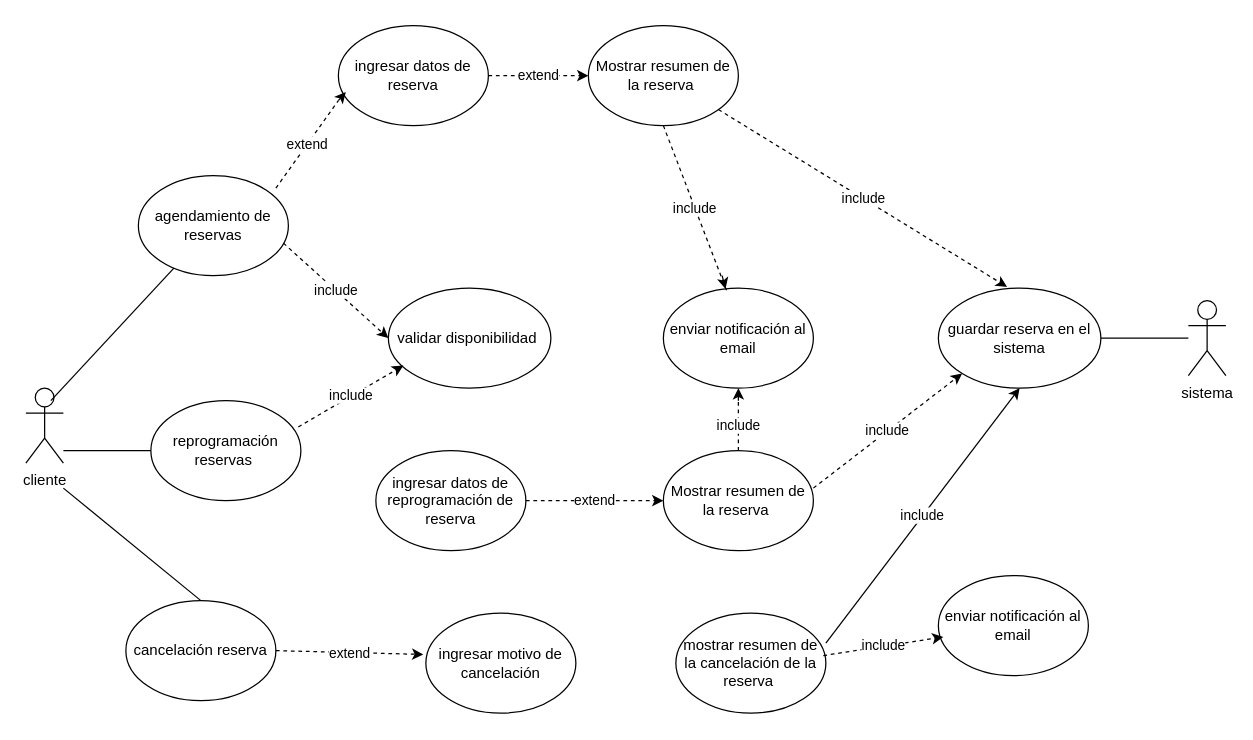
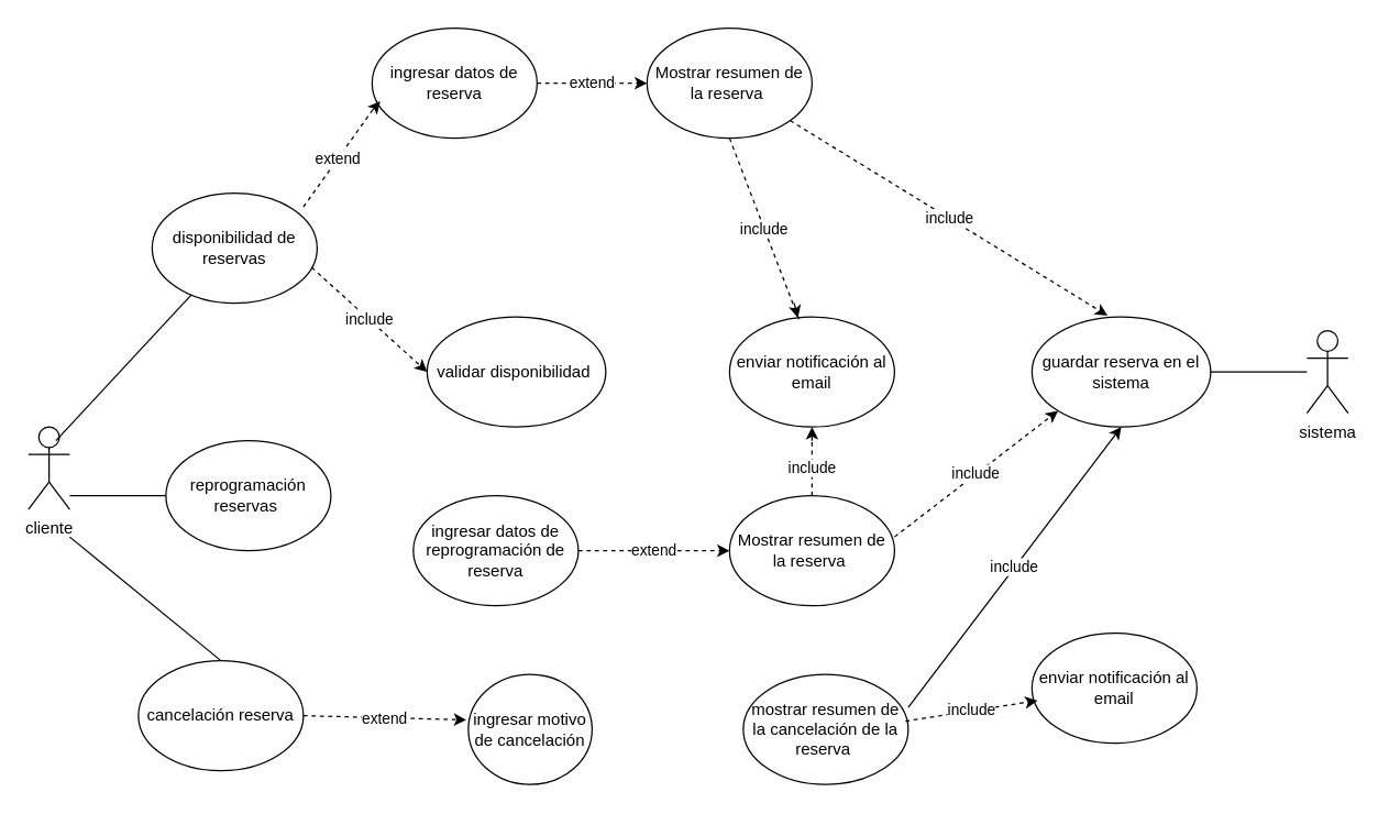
- <mxCell id="3" value="agendamiento de reservas" style="ellipse;whiteSpace=wrap;html=1;" parent="1" vertex="1"><mxGeometry x="110" y="140" width="120" height="80" as="geometry" /></mxCell>
+ <mxCell id="3" value="disponibilidad de reservas" style="ellipse;whiteSpace=wrap;html=1;" parent="1" vertex="1"><mxGeometry x="110" y="140" width="120" height="80" as="geometry" /></mxCell>
- <mxCell id="28" value="include" style="endArrow=classic;html=1;rounded=0;dashed=1;strokeColor=default;align=center;verticalAlign=middle;fontFamily=Helvetica;fontSize=11;fontColor=default;labelBackgroundColor=default;exitX=0.983;exitY=0.263;exitDx=0;exitDy=0;exitPerimeter=0;entryX=0.092;entryY=0.775;entryDx=0;entryDy=0;entryPerimeter=0;" parent="1" source="12" target="7" edge="1"><mxGeometry width="50" height="50" relative="1" as="geometry"><mxPoint x="450" y="250" as="sourcePoint" /><mxPoint x="500" y="200" as="targetPoint" /></mxGeometry></mxCell>
- <mxCell id="21" value="ingresar motivo de cancelación" style="ellipse;whiteSpace=wrap;html=1;" parent="1" vertex="1"><mxGeometry x="340" y="490" width="120" height="80" as="geometry" /></mxCell>
+ <mxCell id="21" value="ingresar motivo de cancelación" style="ellipse;whiteSpace=wrap;html=1;" parent="1" vertex="1"><mxGeometry x="340" y="490" width="90" height="80" as="geometry" /></mxCell>
